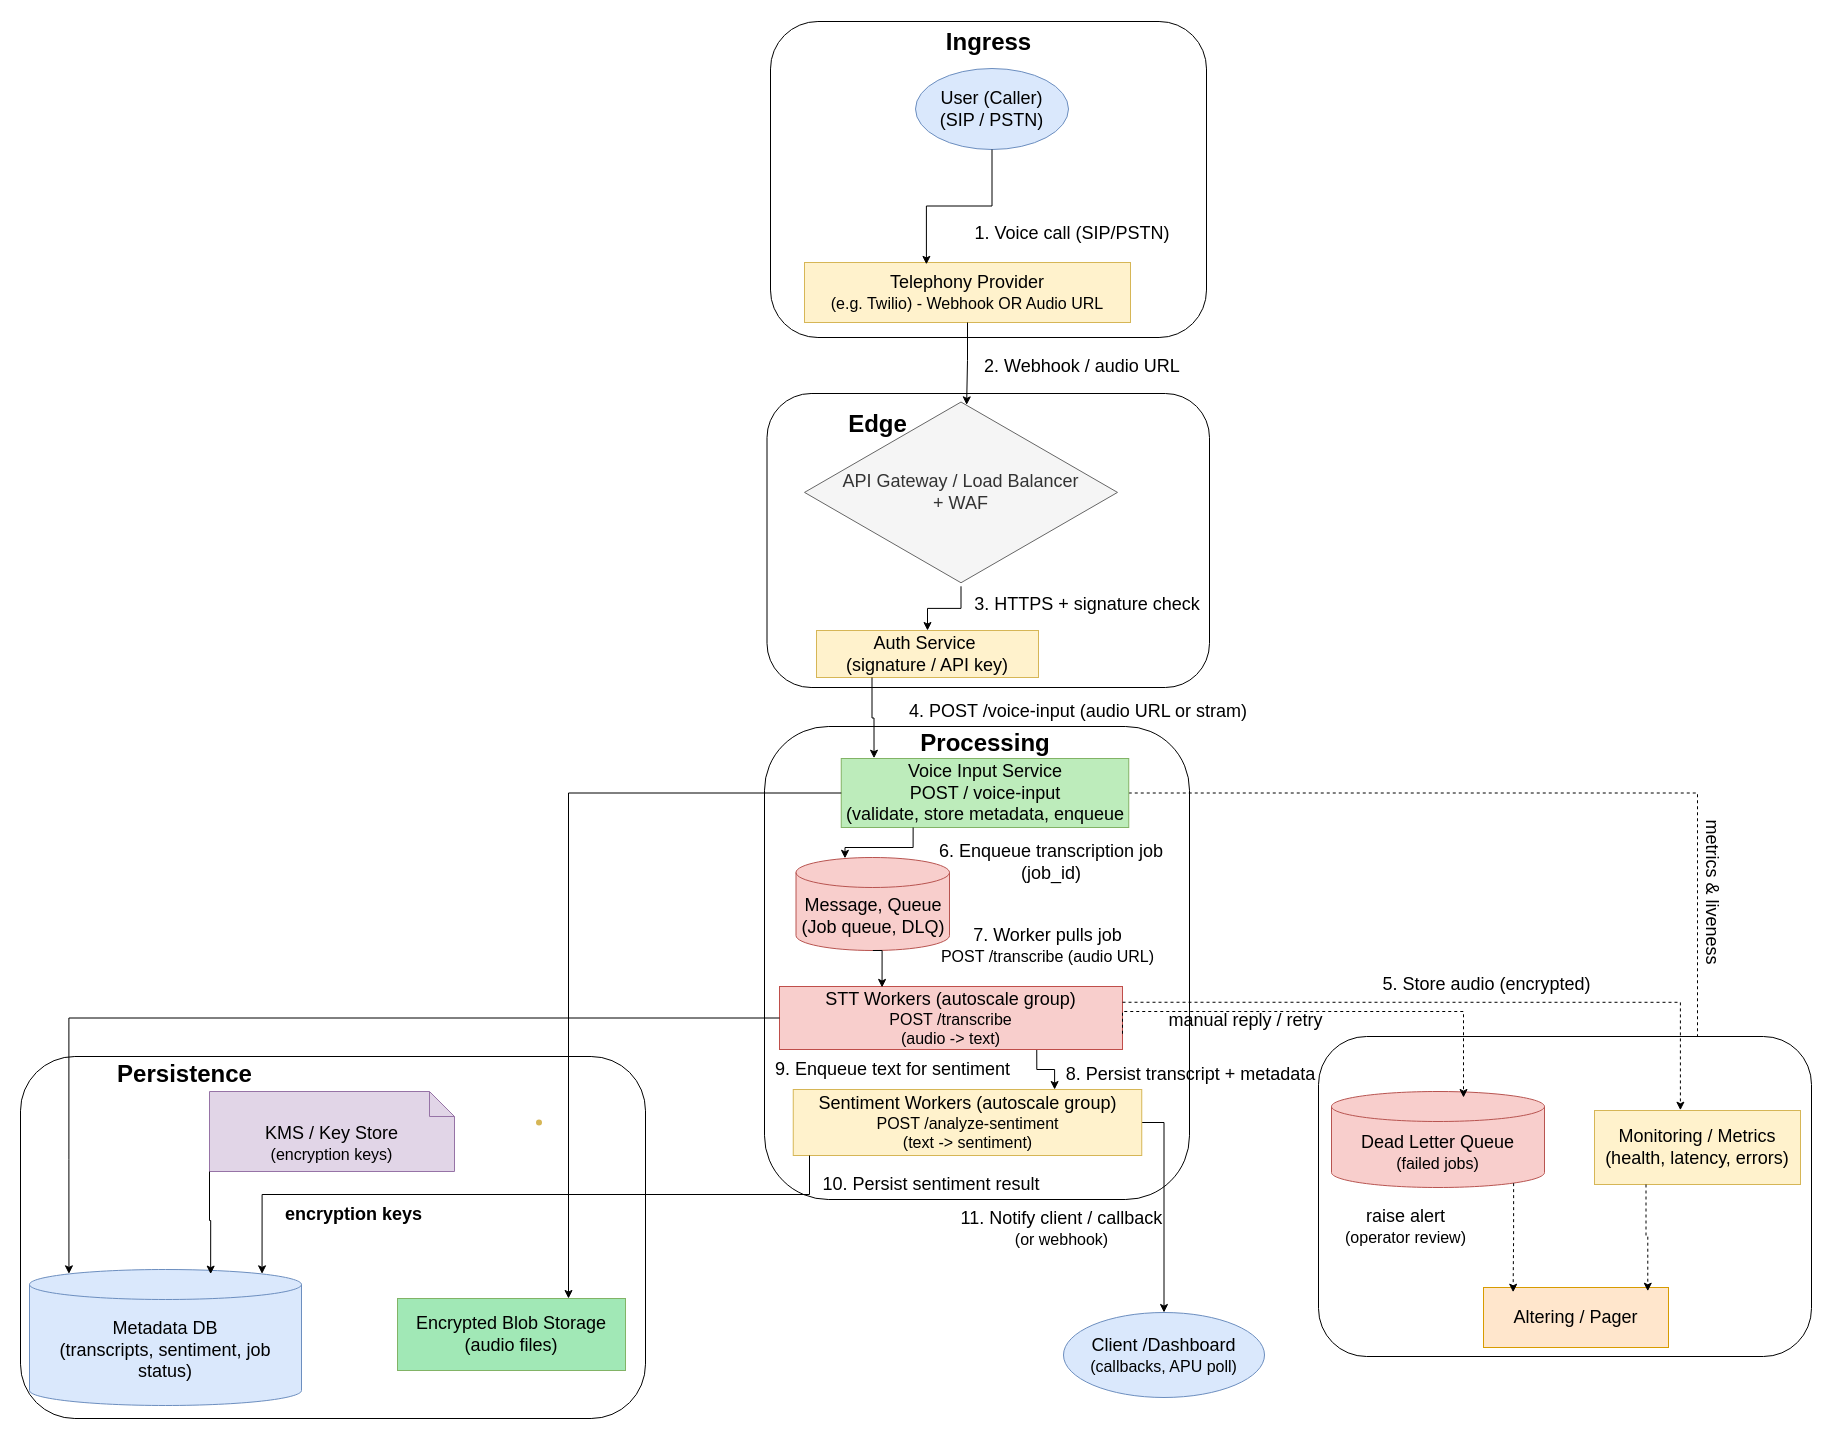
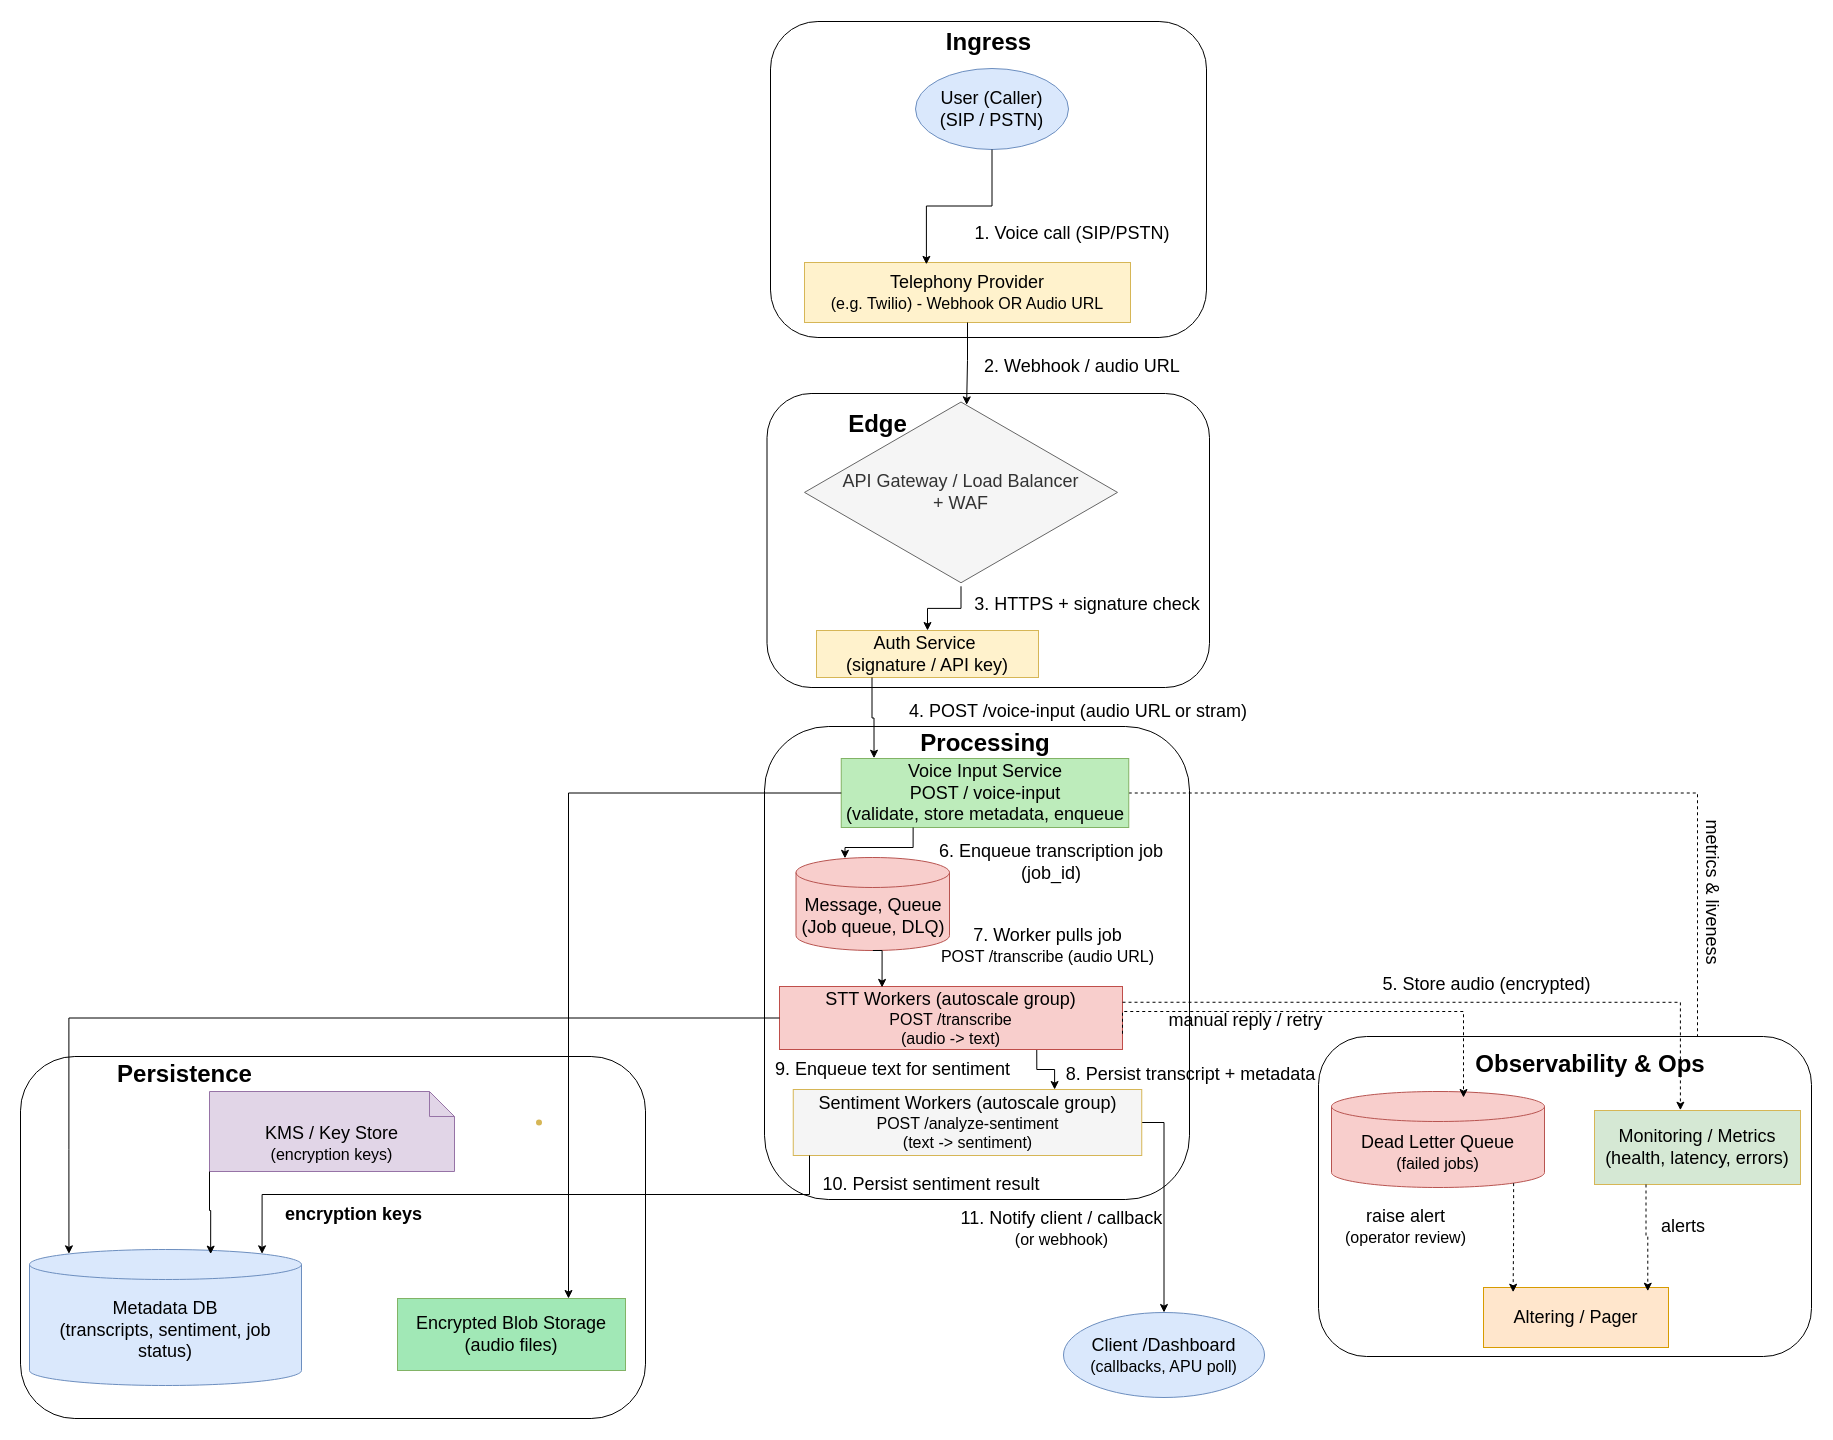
+ <mxCell id="49" value="&lt;b&gt;&lt;font style=&quot;font-size: 24px;&quot;&gt;Observability &amp;amp; Ops&lt;/font&gt;&lt;/b&gt;" style="text;html=1;align=center;verticalAlign=middle;whiteSpace=wrap;rounded=0;fontStyle=0" parent="1" vertex="1"><mxGeometry x="1449" y="1049" width="282" height="30" as="geometry" /></mxCell>
- <mxCell id="29" value="&lt;font style=&quot;font-size: 18px;&quot;&gt;Sentiment Workers (autoscale group)&lt;/font&gt;&lt;div&gt;&lt;font size=&quot;3&quot;&gt;POST /analyze-sentiment&lt;/font&gt;&lt;/div&gt;&lt;div&gt;&lt;font size=&quot;3&quot;&gt;(text -&amp;gt; sentiment)&lt;/font&gt;&lt;/div&gt;" style="rounded=0;whiteSpace=wrap;html=1;fillColor=#fff2cc;strokeColor=#d6b656;" parent="1" vertex="1"><mxGeometry x="792.75" y="1089" width="348.5" height="66" as="geometry" /></mxCell>
+ <mxCell id="29" value="&lt;font style=&quot;font-size: 18px;&quot;&gt;Sentiment Workers (autoscale group)&lt;/font&gt;&lt;div&gt;&lt;font size=&quot;3&quot;&gt;POST /analyze-sentiment&lt;/font&gt;&lt;/div&gt;&lt;div&gt;&lt;font size=&quot;3&quot;&gt;(text -&amp;gt; sentiment)&lt;/font&gt;&lt;/div&gt;" style="rounded=0;whiteSpace=wrap;html=1;fillColor=#f5f5f5;strokeColor=#d6b656;" parent="1" vertex="1"><mxGeometry x="792.75" y="1089" width="348.5" height="66" as="geometry" /></mxCell>
- <mxCell id="35" value="&lt;font style=&quot;font-size: 18px;&quot;&gt;Monitoring / Metrics&lt;/font&gt;&lt;div&gt;&lt;font style=&quot;font-size: 18px;&quot;&gt;(health, latency, errors)&lt;/font&gt;&lt;/div&gt;" style="rounded=0;whiteSpace=wrap;html=1;fillColor=#fff2cc;strokeColor=#d6b656;" parent="1" vertex="1"><mxGeometry x="1594" y="1110" width="206" height="74" as="geometry" /></mxCell>
+ <mxCell id="35" value="&lt;font style=&quot;font-size: 18px;&quot;&gt;Monitoring / Metrics&lt;/font&gt;&lt;div&gt;&lt;font style=&quot;font-size: 18px;&quot;&gt;(health, latency, errors)&lt;/font&gt;&lt;/div&gt;" style="rounded=0;whiteSpace=wrap;html=1;fillColor=#d5e8d4;strokeColor=#d6b656;" parent="1" vertex="1"><mxGeometry x="1594" y="1110" width="206" height="74" as="geometry" /></mxCell>
+ <mxCell id="48" value="&lt;font style=&quot;font-size: 18px;&quot;&gt;alerts&lt;/font&gt;" style="text;html=1;align=center;verticalAlign=middle;whiteSpace=wrap;rounded=0;fontStyle=0" parent="1" vertex="1"><mxGeometry x="1653" y="1211" width="60" height="30" as="geometry" /></mxCell>
- <mxCell id="40" value="&lt;font style=&quot;font-size: 18px;&quot;&gt;Metadata DB&lt;/font&gt;&lt;div&gt;&lt;font style=&quot;font-size: 18px;&quot;&gt;(transcripts, sentiment, job status)&lt;/font&gt;&lt;/div&gt;" style="shape=cylinder3;whiteSpace=wrap;html=1;boundedLbl=1;backgroundOutline=1;size=15;fillColor=#dae8fc;strokeColor=#6c8ebf;" parent="1" vertex="1"><mxGeometry x="29" y="1269" width="272" height="136" as="geometry" /></mxCell>
+ <mxCell id="40" value="&lt;font style=&quot;font-size: 18px;&quot;&gt;Metadata DB&lt;/font&gt;&lt;div&gt;&lt;font style=&quot;font-size: 18px;&quot;&gt;(transcripts, sentiment, job status)&lt;/font&gt;&lt;/div&gt;" style="shape=cylinder3;whiteSpace=wrap;html=1;boundedLbl=1;backgroundOutline=1;size=15;fillColor=#dae8fc;strokeColor=#6c8ebf;" parent="1" vertex="1"><mxGeometry x="29" y="1249" width="272" height="136" as="geometry" /></mxCell>
